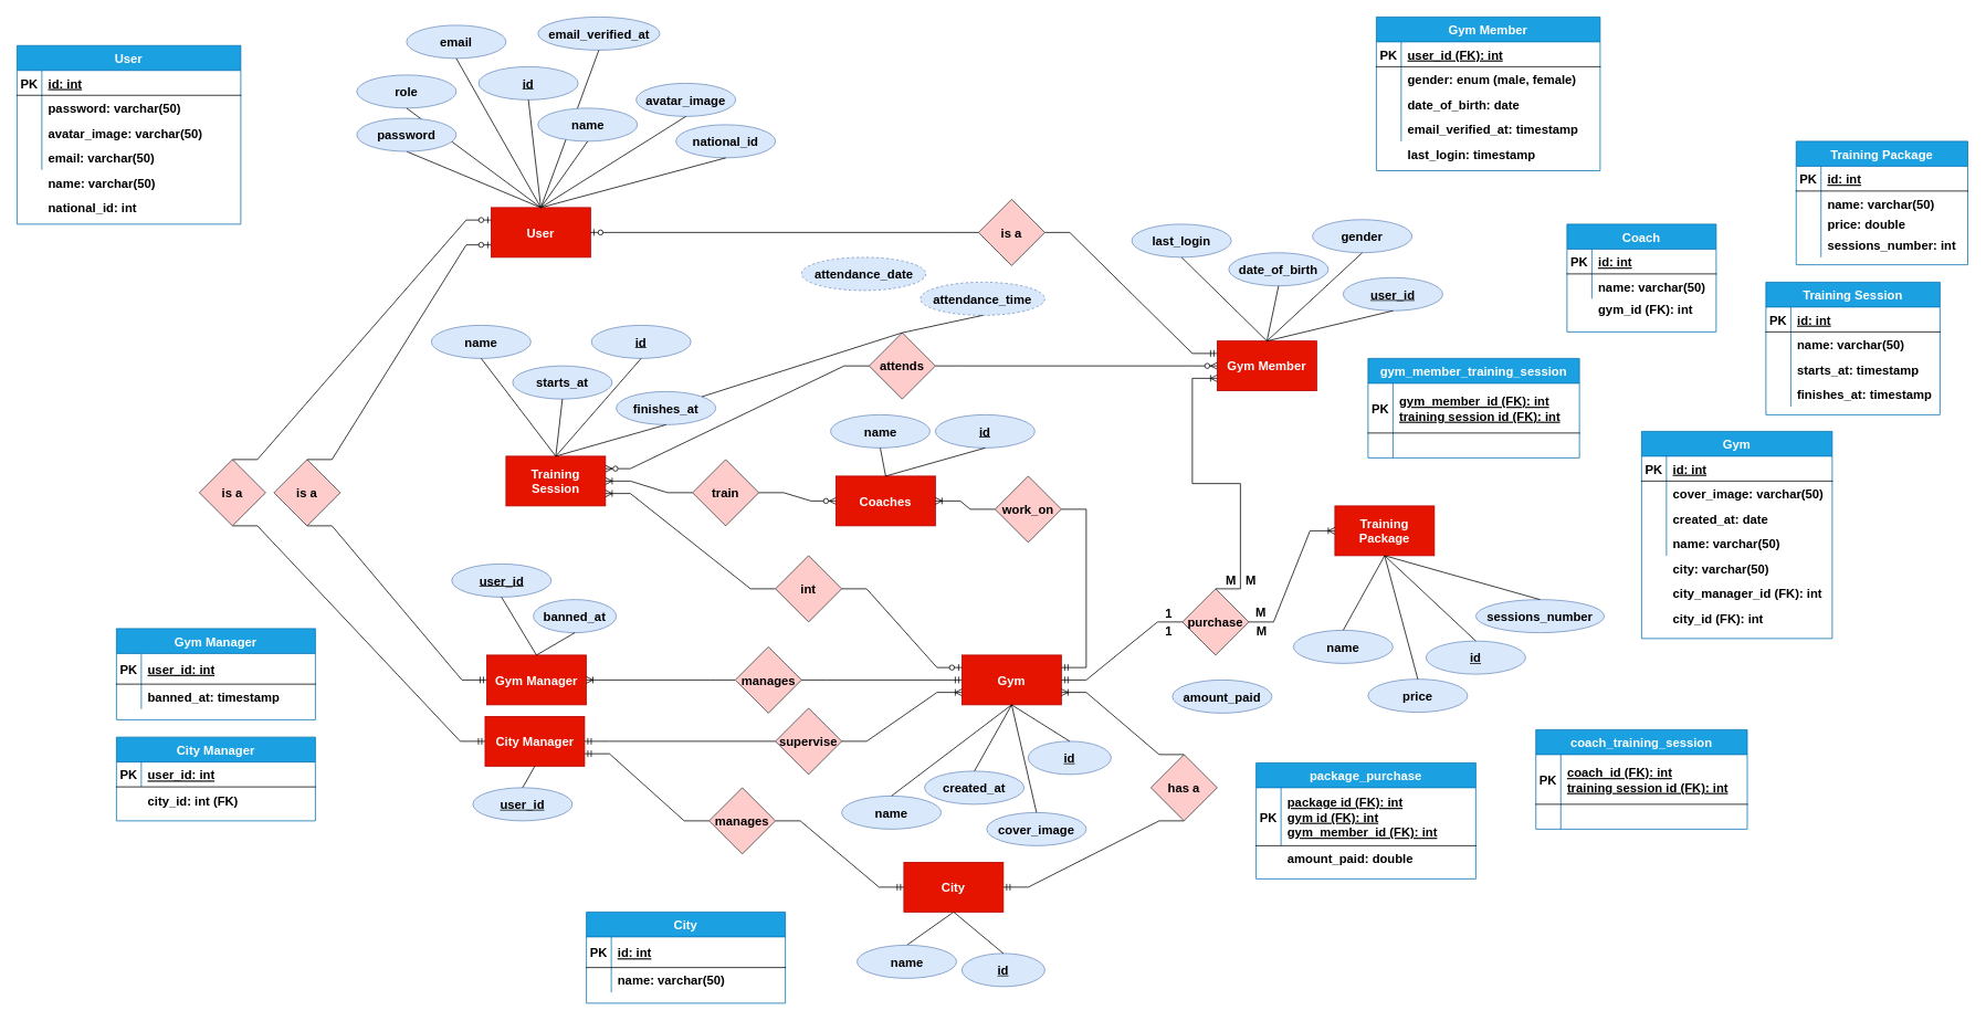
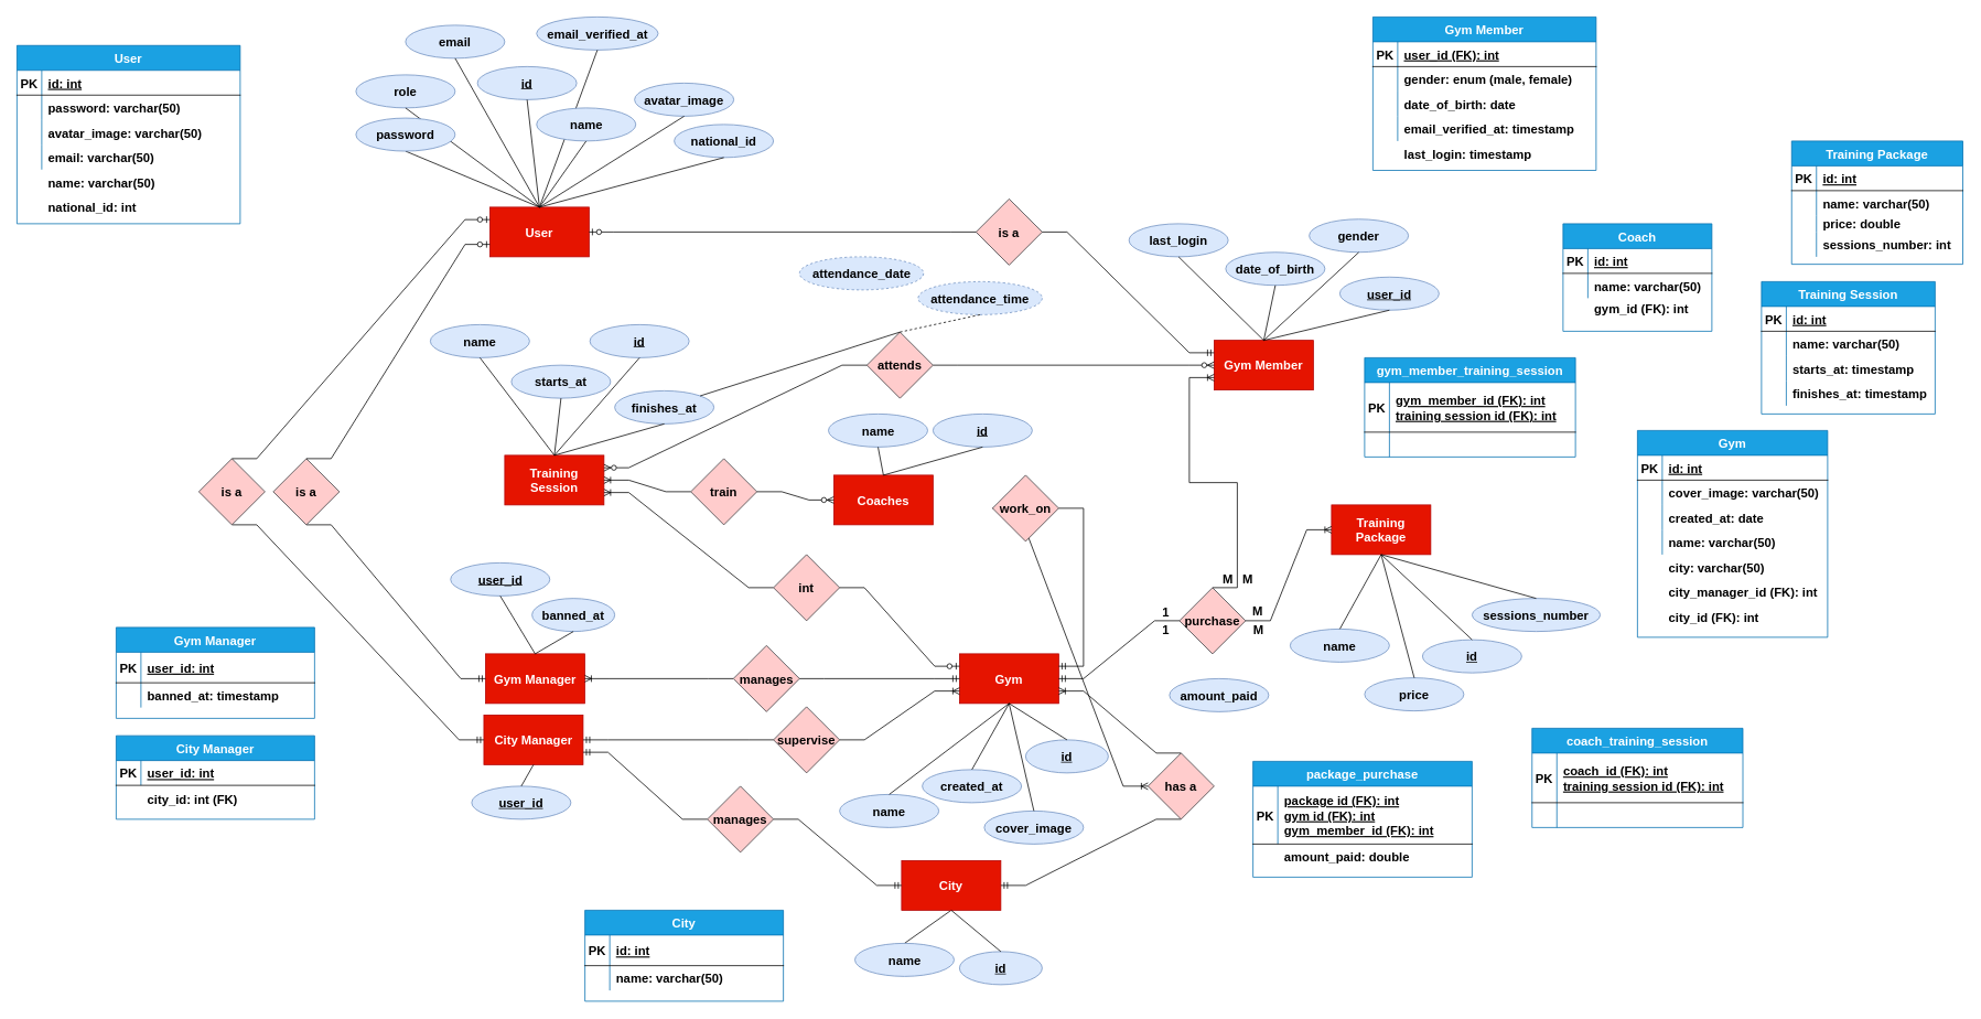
- <mxCell id="44" value="" style="endArrow=none;html=1;rounded=0;entryX=0.5;entryY=1;entryDx=0;entryDy=0;exitX=0.5;exitY=0;exitDx=0;exitDy=0;fontStyle=1;fontSize=15;fontFamily=Helvetica;" parent="1" source="41" target="43" edge="1"><mxGeometry width="50" height="50" relative="1" as="geometry"><mxPoint x="1184.5" y="400" as="sourcePoint" /><mxPoint x="1199.5" y="420" as="targetPoint" /></mxGeometry></mxCell>
+ <mxCell id="44" value="" style="endArrow=none;html=1;rounded=0;entryX=0.5;entryY=1;entryDx=0;entryDy=0;exitX=0.5;exitY=0;exitDx=0;exitDy=0;fontStyle=1;fontSize=15;fontFamily=Helvetica;dashed=1;" parent="1" source="41" target="43" edge="1"><mxGeometry width="50" height="50" relative="1" as="geometry"><mxPoint x="1184.5" y="400" as="sourcePoint" /><mxPoint x="1199.5" y="420" as="targetPoint" /></mxGeometry></mxCell>
- <mxCell id="37" value="" style="edgeStyle=entityRelationEdgeStyle;fontSize=15;html=1;endArrow=ERoneToMany;startArrow=none;rounded=0;fontStyle=1;fontFamily=Helvetica;entryX=1;entryY=0.5;entryDx=0;entryDy=0;exitX=0;exitY=0.5;exitDx=0;exitDy=0;" parent="1" source="38" target="4" edge="1"><mxGeometry width="100" height="100" relative="1" as="geometry"><mxPoint x="1214.5" y="626" as="sourcePoint" /><mxPoint x="1091.5" y="660" as="targetPoint" /></mxGeometry></mxCell>
+ <mxCell id="37" value="" style="edgeStyle=entityRelationEdgeStyle;fontSize=15;html=1;endArrow=ERoneToMany;startArrow=none;rounded=0;fontStyle=1;fontFamily=Helvetica;exitX=0;exitY=0.5;exitDx=0;exitDy=0;" parent="1" source="38" target="224" edge="1"><mxGeometry width="100" height="100" relative="1" as="geometry"><mxPoint x="1214.5" y="626" as="sourcePoint" /><mxPoint x="1091.5" y="660" as="targetPoint" /></mxGeometry></mxCell>
